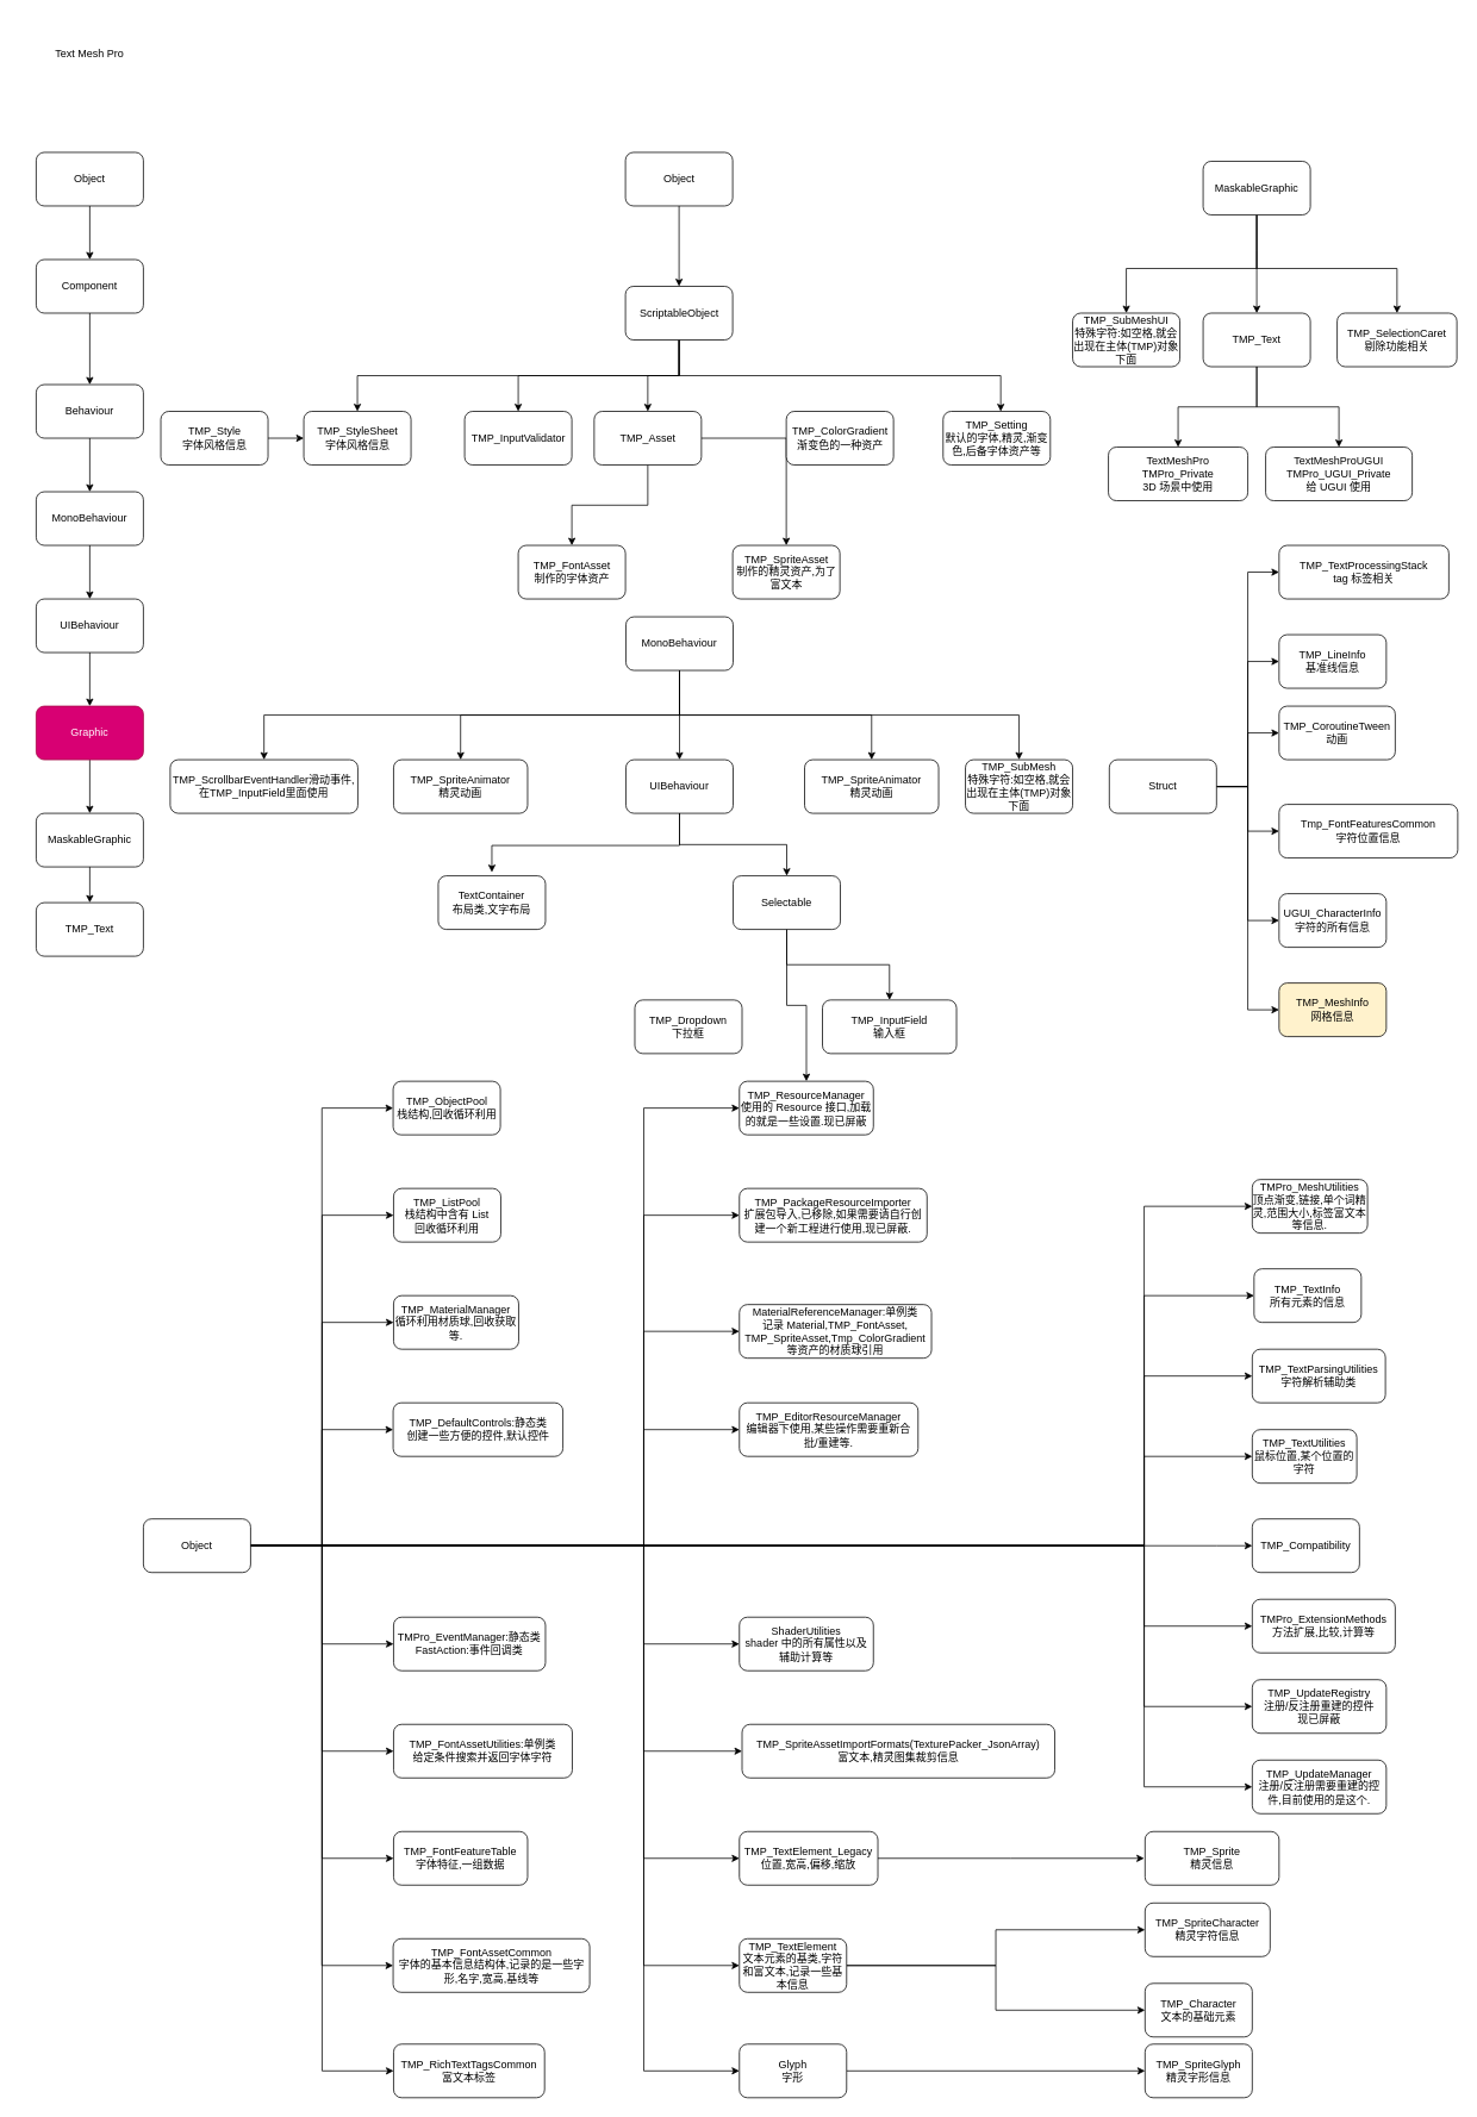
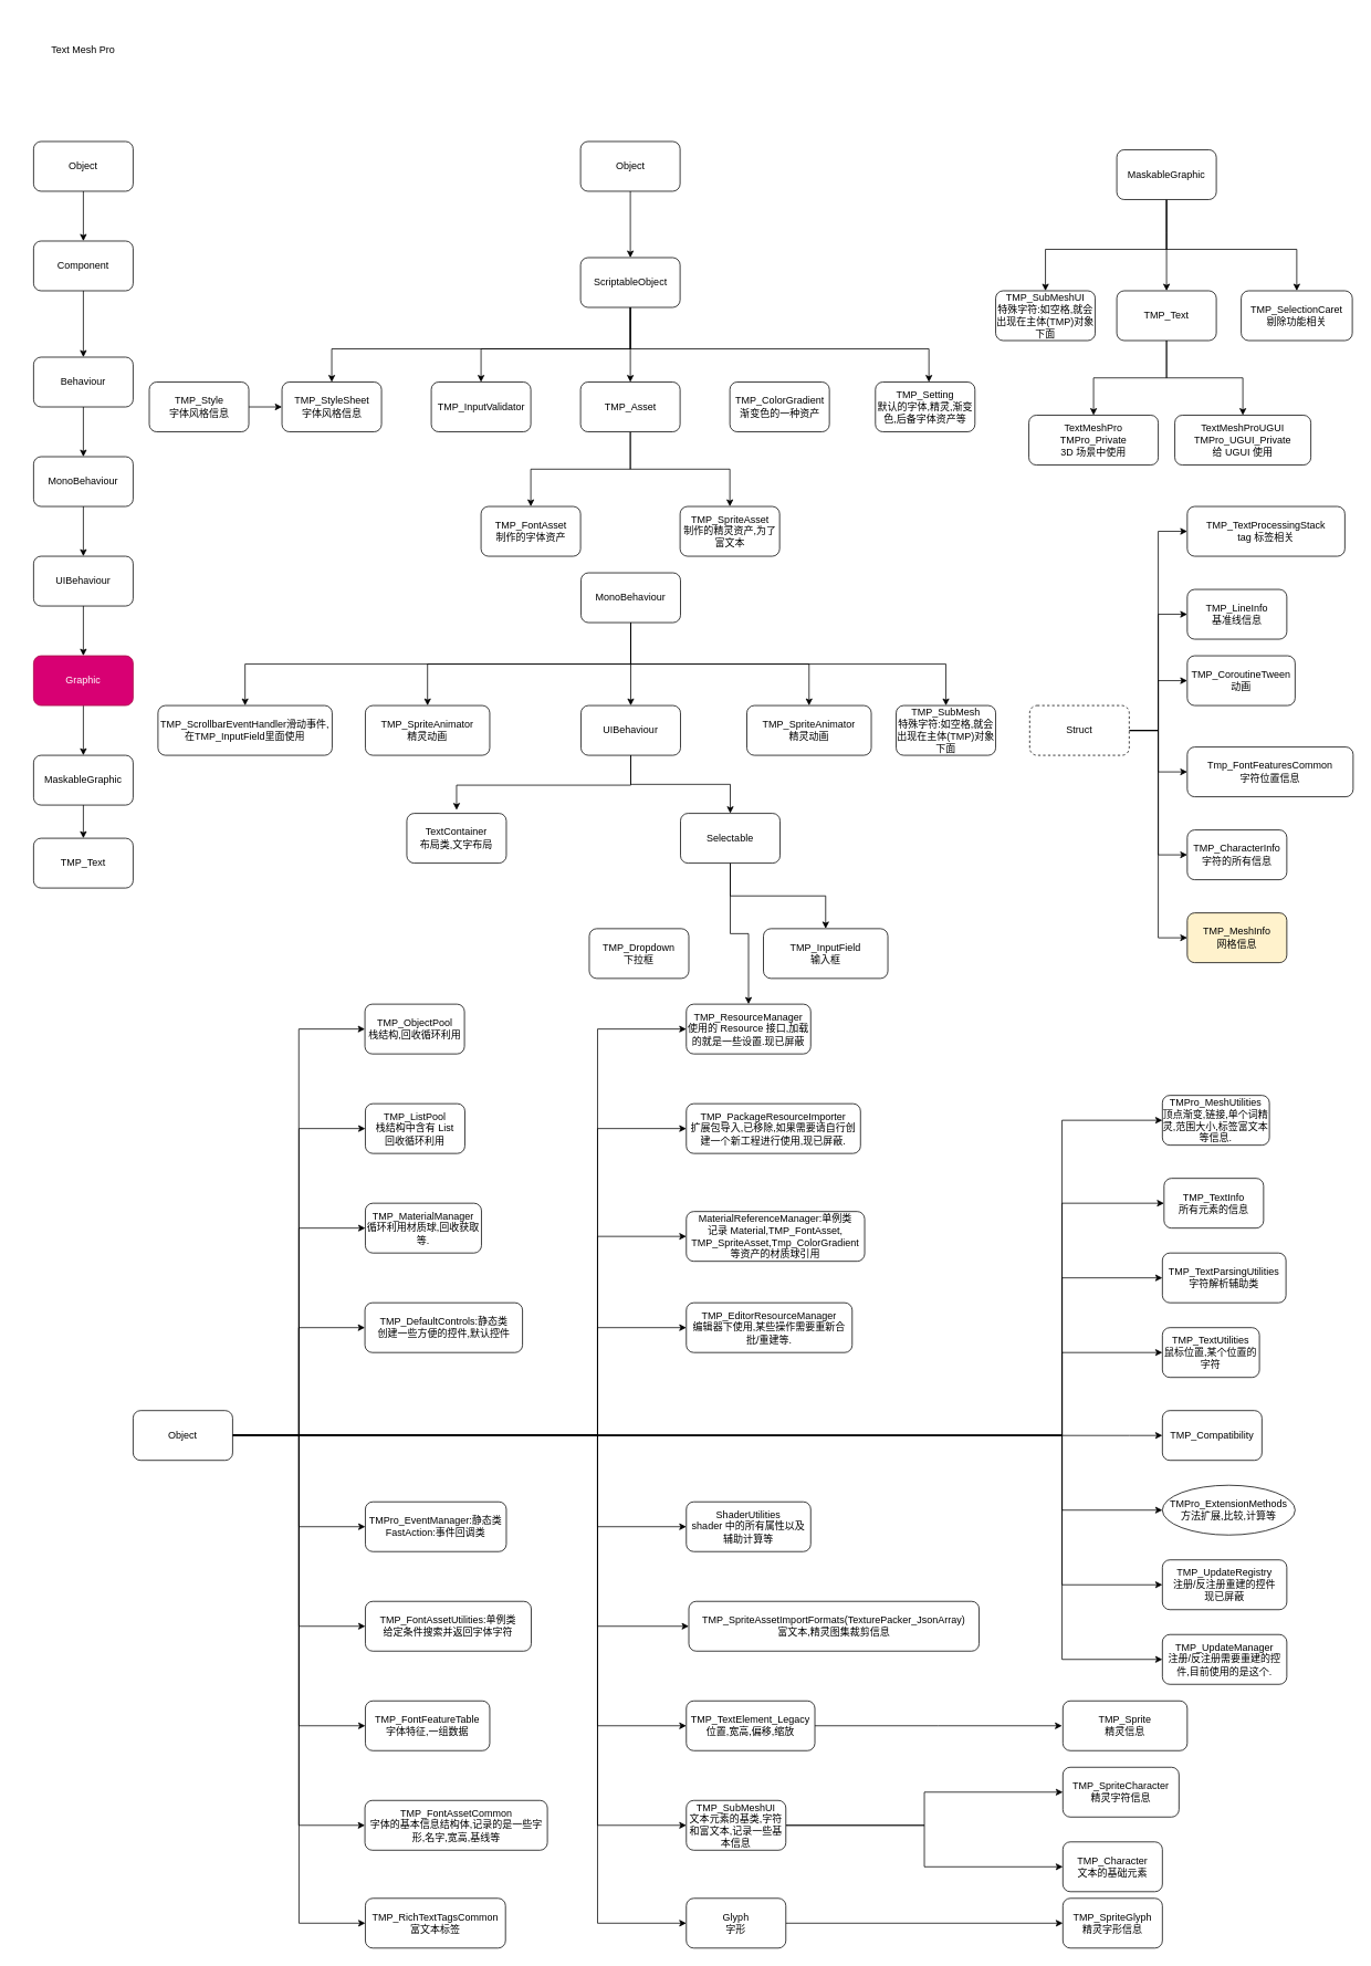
- <mxCell id="34" value="ScriptableObject" style="whiteSpace=wrap;html=1;rounded=1;" parent="1" vertex="1"><mxGeometry x="699.5" y="320" width="120" height="60" as="geometry" /></mxCell>
+ <mxCell id="34" value="ScriptableObject" style="whiteSpace=wrap;html=1;rounded=1;" parent="1" vertex="1"><mxGeometry x="699.5" y="310" width="120" height="60" as="geometry" /></mxCell>
- <mxCell id="37" value="TMP_Asset" style="whiteSpace=wrap;html=1;rounded=1;" parent="1" vertex="1"><mxGeometry x="664.5" y="460" width="120" height="60" as="geometry" /></mxCell>
+ <mxCell id="37" value="TMP_Asset" style="whiteSpace=wrap;html=1;rounded=1;" parent="1" vertex="1"><mxGeometry x="699.5" y="460" width="120" height="60" as="geometry" /></mxCell>
- <mxCell id="134" value="Struct" style="rounded=1;whiteSpace=wrap;html=1;" parent="1" vertex="1"><mxGeometry x="1241" y="850" width="120" height="60" as="geometry" /></mxCell>
+ <mxCell id="134" value="Struct" style="rounded=1;whiteSpace=wrap;html=1;dashed=1;" parent="1" vertex="1"><mxGeometry x="1241" y="850" width="120" height="60" as="geometry" /></mxCell>
- <mxCell id="42" value="UGUI_CharacterInfo&lt;br&gt;字符的所有信息" style="rounded=1;whiteSpace=wrap;html=1;" parent="1" vertex="1"><mxGeometry x="1431" y="1000" width="120" height="60" as="geometry" /></mxCell>
+ <mxCell id="42" value="TMP_CharacterInfo&lt;br&gt;字符的所有信息" style="rounded=1;whiteSpace=wrap;html=1;" parent="1" vertex="1"><mxGeometry x="1431" y="1000" width="120" height="60" as="geometry" /></mxCell>
- <mxCell id="99" value="TMPro_ExtensionMethods&lt;br&gt;方法扩展,比较,计算等" style="rounded=1;whiteSpace=wrap;html=1;" parent="1" vertex="1"><mxGeometry x="1401" y="1790" width="160" height="60" as="geometry" /></mxCell>
+ <mxCell id="99" value="TMPro_ExtensionMethods&lt;br&gt;方法扩展,比较,计算等" style="ellipse;whiteSpace=wrap;html=1;" parent="1" vertex="1"><mxGeometry x="1401" y="1790" width="160" height="60" as="geometry" /></mxCell>
- <mxCell id="41" value="TMP_TextElement&lt;br&gt;文本元素的基类,字符和富文本,记录一些基本信息" style="whiteSpace=wrap;html=1;rounded=1;" parent="1" vertex="1"><mxGeometry x="827" y="2170" width="120" height="60" as="geometry" /></mxCell>
+ <mxCell id="41" value="TMP_SubMeshUI&lt;br&gt;文本元素的基类,字符和富文本,记录一些基本信息" style="whiteSpace=wrap;html=1;rounded=1;" parent="1" vertex="1"><mxGeometry x="827" y="2170" width="120" height="60" as="geometry" /></mxCell>
